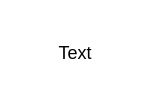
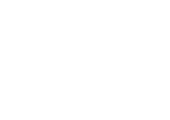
- <mxCell id="2" value="Text" style="text;html=1;strokeColor=none;fillColor=none;align=center;verticalAlign=middle;whiteSpace=wrap;rounded=0;" vertex="1" parent="1"><mxGeometry x="20" y="20" width="60" height="30" as="geometry" /></mxCell>
